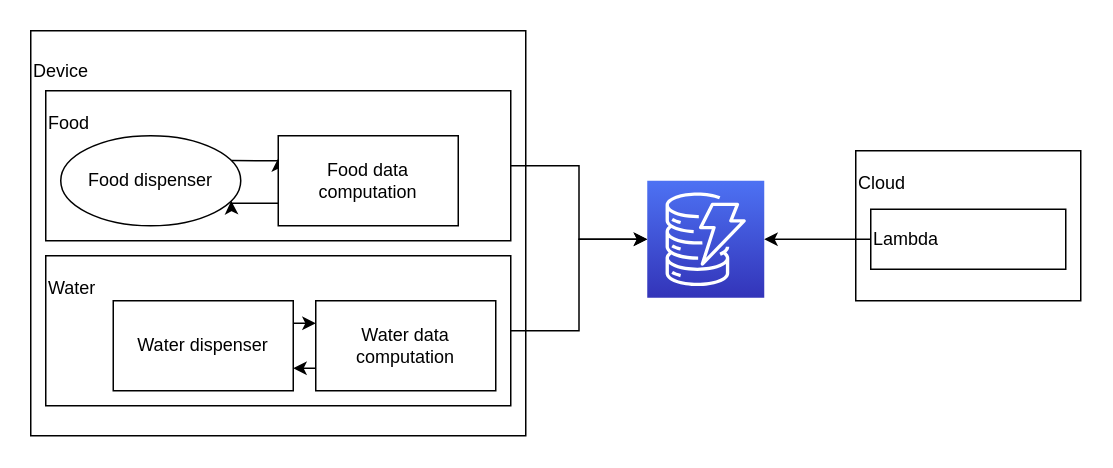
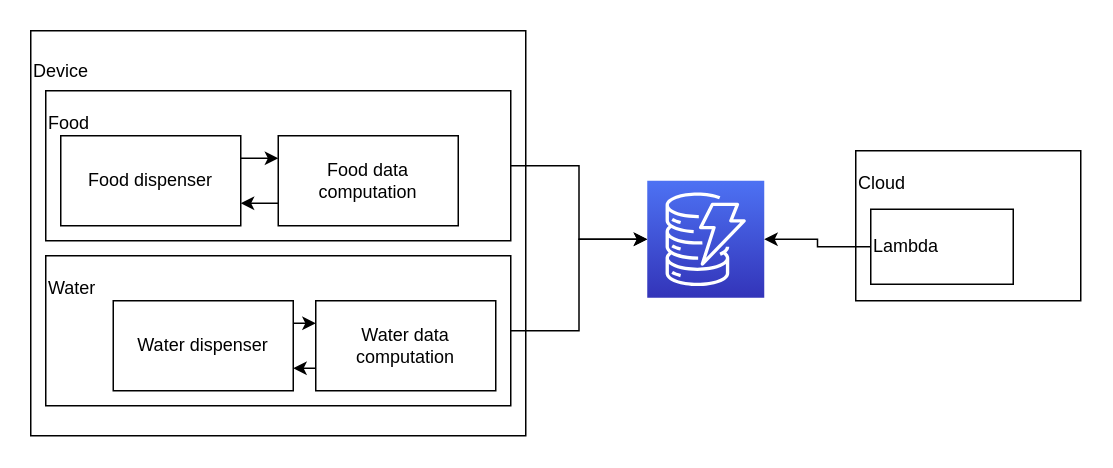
- <mxCell id="5" value="Food dispenser" style="ellipse;whiteSpace=wrap;html=1;" vertex="1" parent="1"><mxGeometry x="40" y="90" width="120" height="60" as="geometry" /></mxCell>
+ <mxCell id="5" value="Food dispenser" style="rounded=0;whiteSpace=wrap;html=1;" vertex="1" parent="1"><mxGeometry x="40" y="90" width="120" height="60" as="geometry" /></mxCell>
- <mxCell id="18" value="Lambda&lt;br&gt;" style="rounded=0;whiteSpace=wrap;html=1;shadow=0;fillColor=none;align=left;backgroundOutline=0;container=0;" vertex="1" parent="1"><mxGeometry x="580" y="139" width="130" height="40" as="geometry" /></mxCell>
+ <mxCell id="18" value="Lambda&lt;br&gt;" style="rounded=0;whiteSpace=wrap;html=1;shadow=0;fillColor=none;align=left;backgroundOutline=0;container=0;" vertex="1" parent="1"><mxGeometry x="580" y="139" width="95" height="50" as="geometry" /></mxCell>
